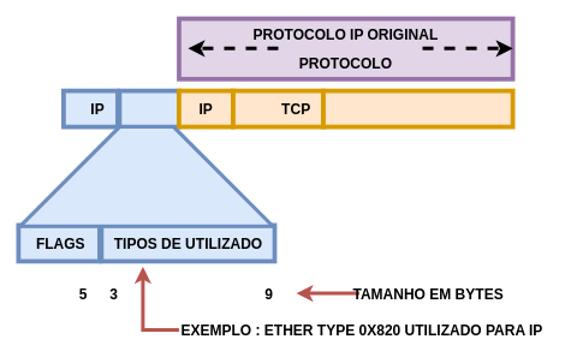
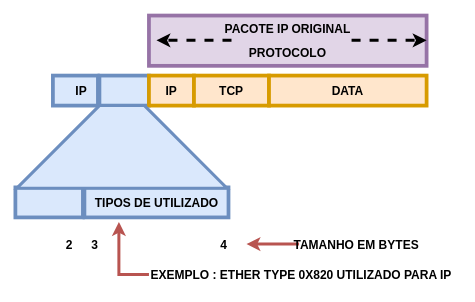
- <mxCell id="13" value="PROTOCOLO IP ORIGINAL" style="text;html=1;strokeColor=none;fillColor=none;align=center;verticalAlign=middle;whiteSpace=wrap;rounded=0;fontSize=16;fontStyle=1" vertex="1" parent="1"><mxGeometry x="278" y="28" width="210" height="20" as="geometry" /></mxCell>
+ <mxCell id="13" value="PACOTE IP ORIGINAL" style="text;html=1;strokeColor=none;fillColor=none;align=center;verticalAlign=middle;whiteSpace=wrap;rounded=0;fontSize=16;fontStyle=1" vertex="1" parent="1"><mxGeometry x="278" y="28" width="210" height="20" as="geometry" /></mxCell>
- <mxCell id="9" value="TCP" style="text;html=1;strokeColor=none;fillColor=none;align=center;verticalAlign=middle;whiteSpace=wrap;rounded=0;fontSize=16;fontStyle=1" vertex="1" parent="1"><mxGeometry x="308" y="105" width="40" height="30" as="geometry" /></mxCell>
+ <mxCell id="9" value="TCP" style="text;html=1;strokeColor=none;fillColor=none;align=center;verticalAlign=middle;whiteSpace=wrap;rounded=0;fontSize=16;fontStyle=1" vertex="1" parent="1"><mxGeometry x="288" y="105" width="40" height="30" as="geometry" /></mxCell>
+ <mxCell id="11" value="DATA" style="text;html=1;strokeColor=none;fillColor=none;align=center;verticalAlign=middle;whiteSpace=wrap;rounded=0;fontSize=16;fontStyle=1" vertex="1" parent="1"><mxGeometry x="443" y="105" width="40" height="30" as="geometry" /></mxCell>
- <mxCell id="19" value="FLAGS" style="text;html=1;strokeColor=none;fillColor=none;align=center;verticalAlign=middle;whiteSpace=wrap;rounded=0;fontSize=16;fontStyle=1" vertex="1" parent="1"><mxGeometry x="47" y="254" width="40" height="30" as="geometry" /></mxCell>
- <mxCell id="21" value="5" style="text;html=1;strokeColor=none;fillColor=none;align=center;verticalAlign=middle;whiteSpace=wrap;rounded=0;fontSize=16;fontStyle=1" vertex="1" parent="1"><mxGeometry x="72" y="310" width="40" height="30" as="geometry" /></mxCell>
+ <mxCell id="21" value="2" style="text;html=1;strokeColor=none;fillColor=none;align=center;verticalAlign=middle;whiteSpace=wrap;rounded=0;fontSize=16;fontStyle=1" vertex="1" parent="1"><mxGeometry x="72" y="310" width="40" height="30" as="geometry" /></mxCell>
- <mxCell id="23" value="9" style="text;html=1;strokeColor=none;fillColor=none;align=center;verticalAlign=middle;whiteSpace=wrap;rounded=0;fontSize=16;fontStyle=1" vertex="1" parent="1"><mxGeometry x="278" y="310" width="40" height="30" as="geometry" /></mxCell>
+ <mxCell id="23" value="4" style="text;html=1;strokeColor=none;fillColor=none;align=center;verticalAlign=middle;whiteSpace=wrap;rounded=0;fontSize=16;fontStyle=1" vertex="1" parent="1"><mxGeometry x="278" y="310" width="40" height="30" as="geometry" /></mxCell>
